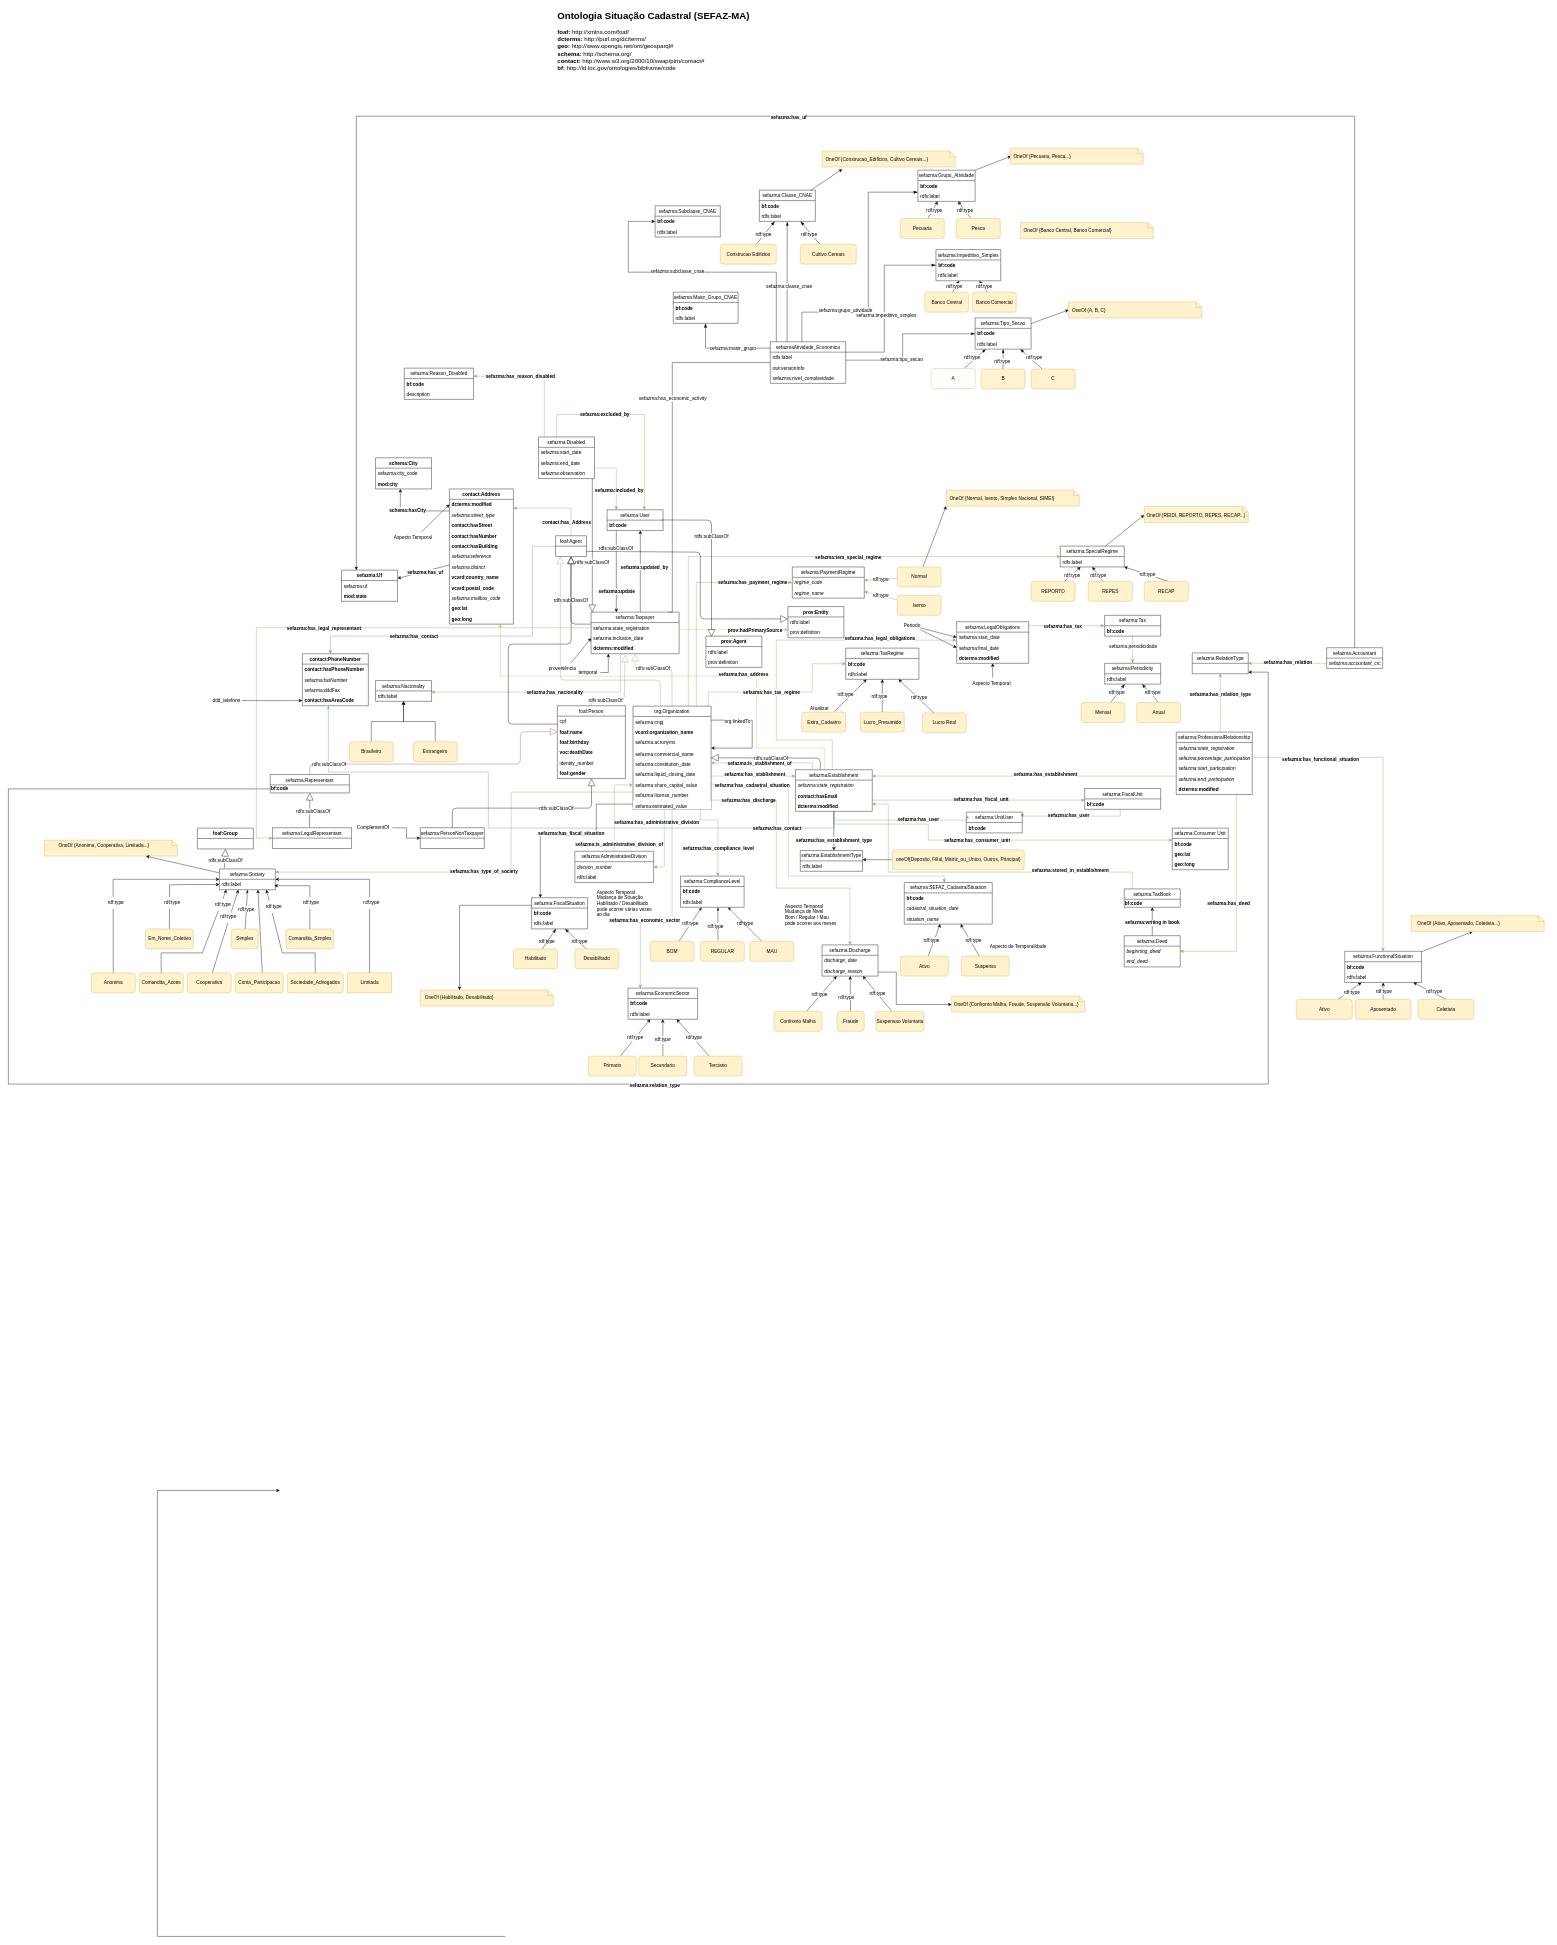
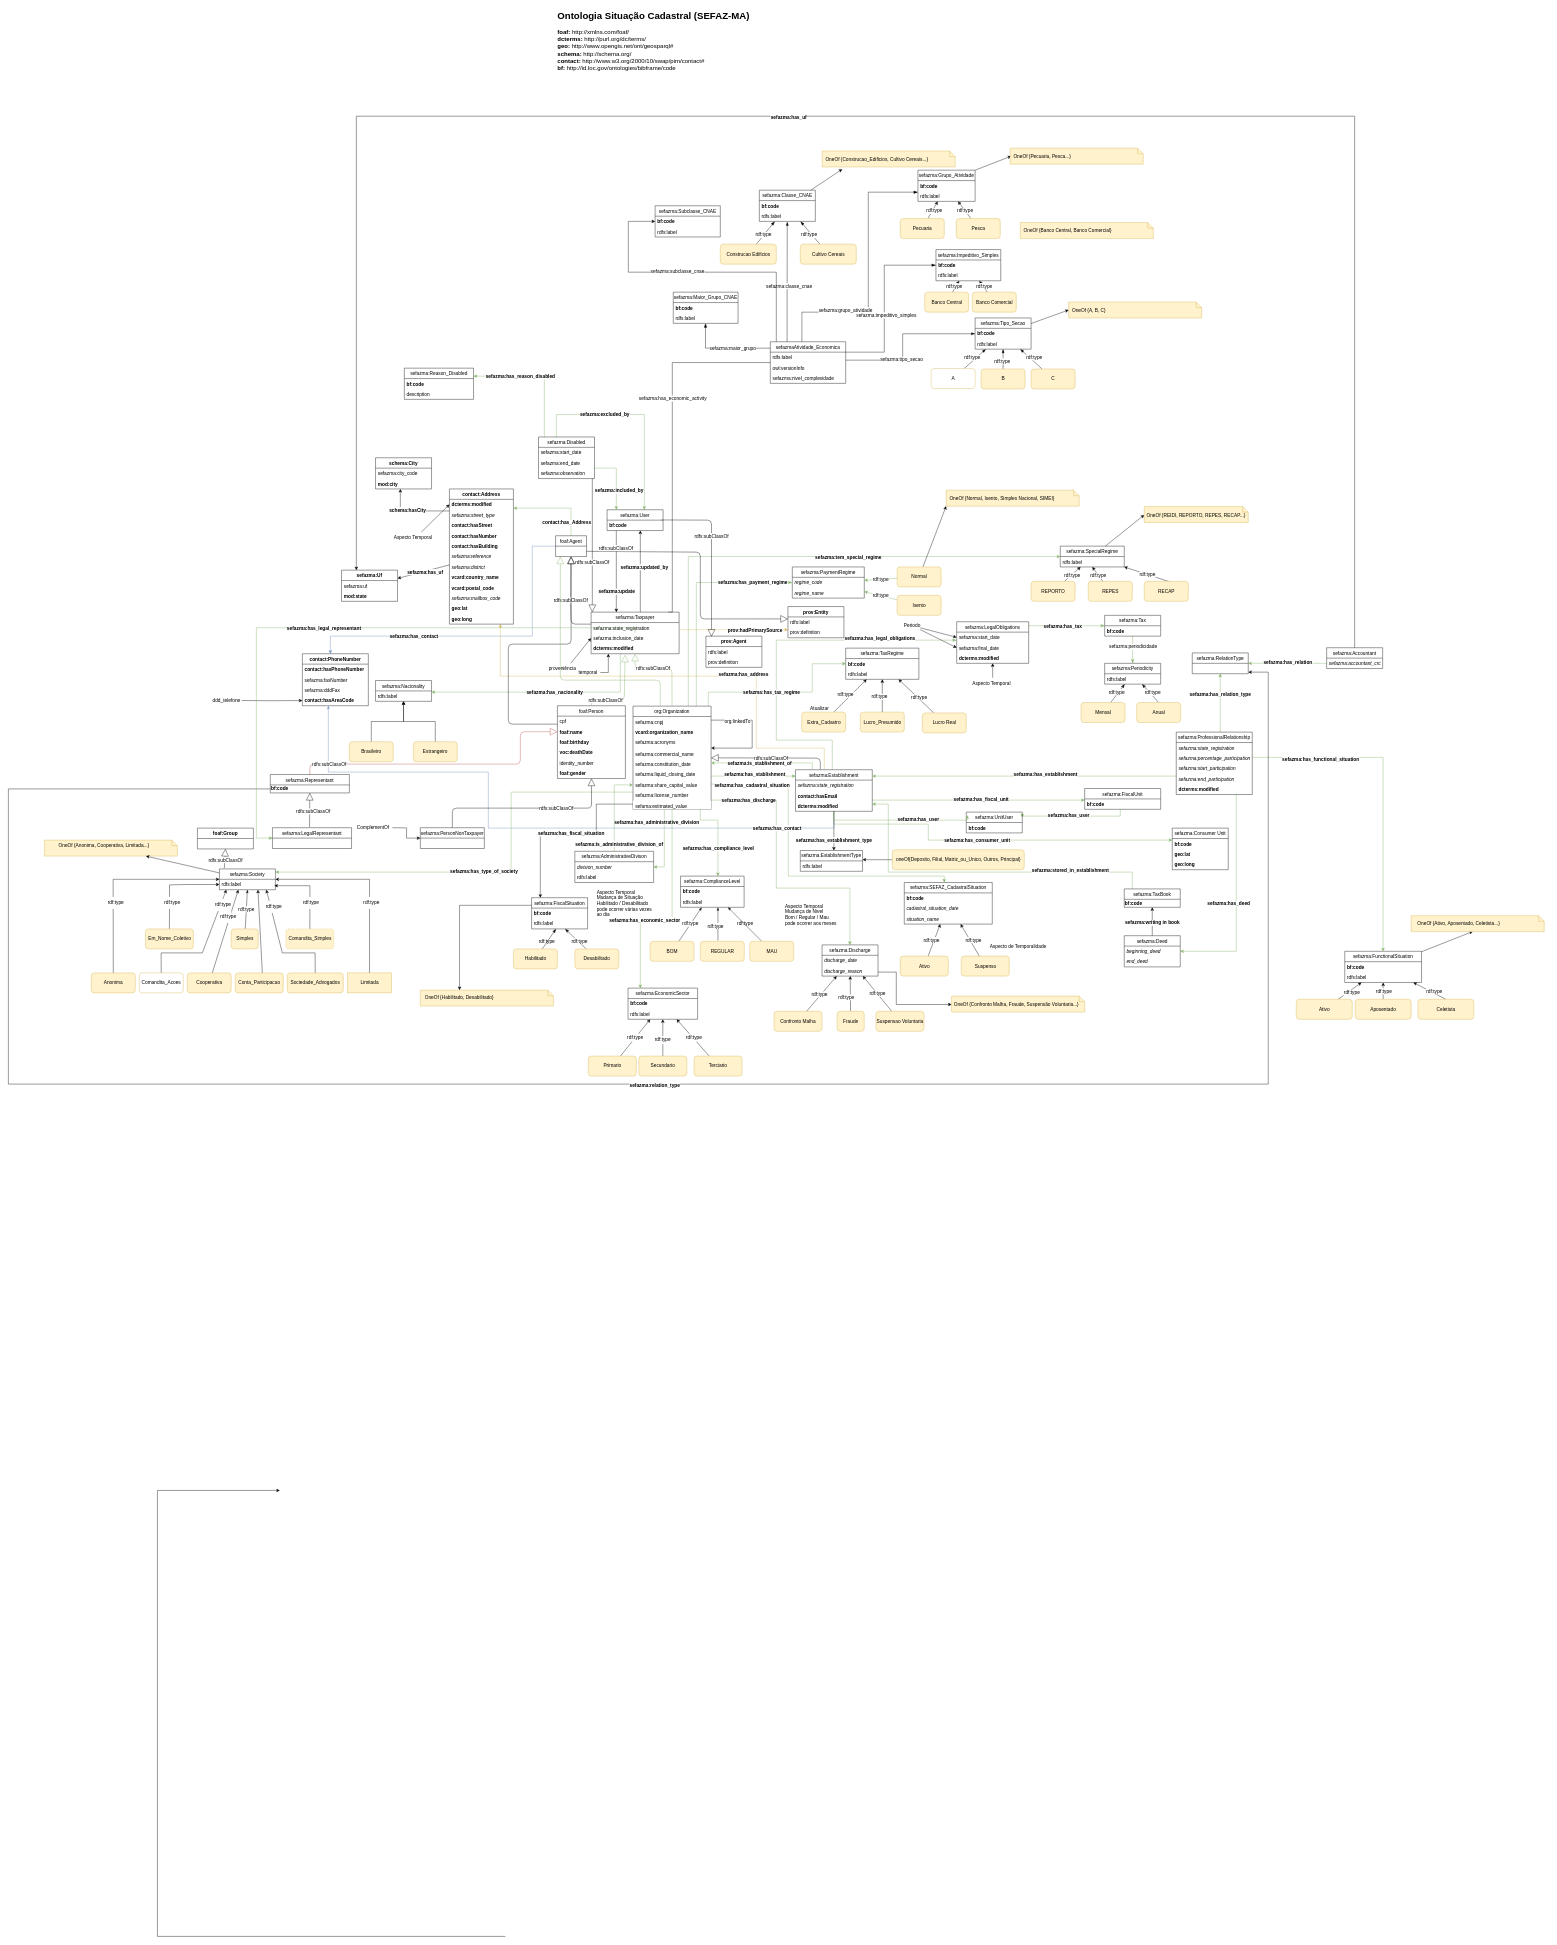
- <mxCell id="173" value="Comandita_Simples" style="html=1;fillColor=#fff2cc;strokeColor=#d6b656;rounded=1;" parent="1" vertex="1"><mxGeometry x="713.73" y="2322" width="120" height="50" as="geometry" /></mxCell>
+ <mxCell id="173" value="Comandita_Simples" style="html=1;fillColor=#fff2cc;strokeColor=#d6b656;rounded=1;dashed=1;" parent="1" vertex="1"><mxGeometry x="713.73" y="2322" width="120" height="50" as="geometry" /></mxCell>
- <mxCell id="160" value="Comandita_Acoes" style="html=1;fillColor=#fff2cc;strokeColor=#d6b656;rounded=1;" parent="1" vertex="1"><mxGeometry x="347.29" y="2432" width="110" height="50" as="geometry" /></mxCell>
+ <mxCell id="160" value="Comandita_Acoes" style="html=1;fillColor=#ffffff;strokeColor=#d6b656;rounded=1;" parent="1" vertex="1"><mxGeometry x="347.29" y="2432" width="110" height="50" as="geometry" /></mxCell>
